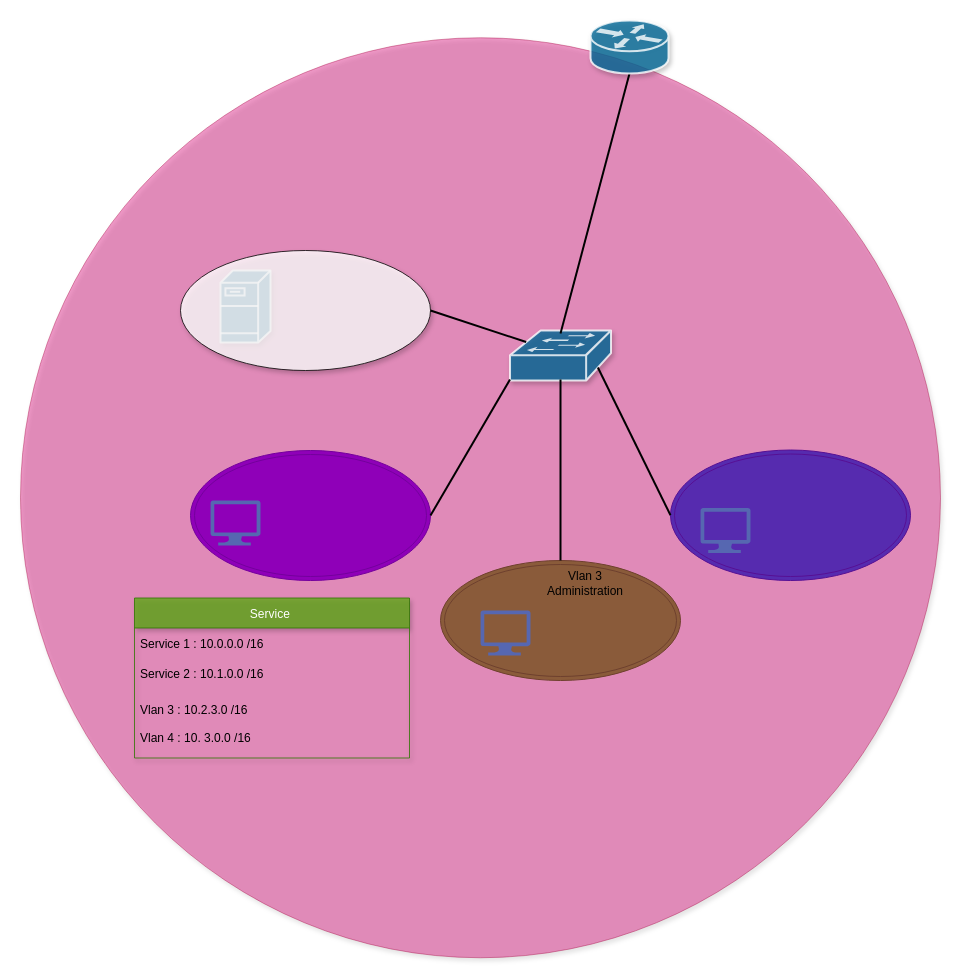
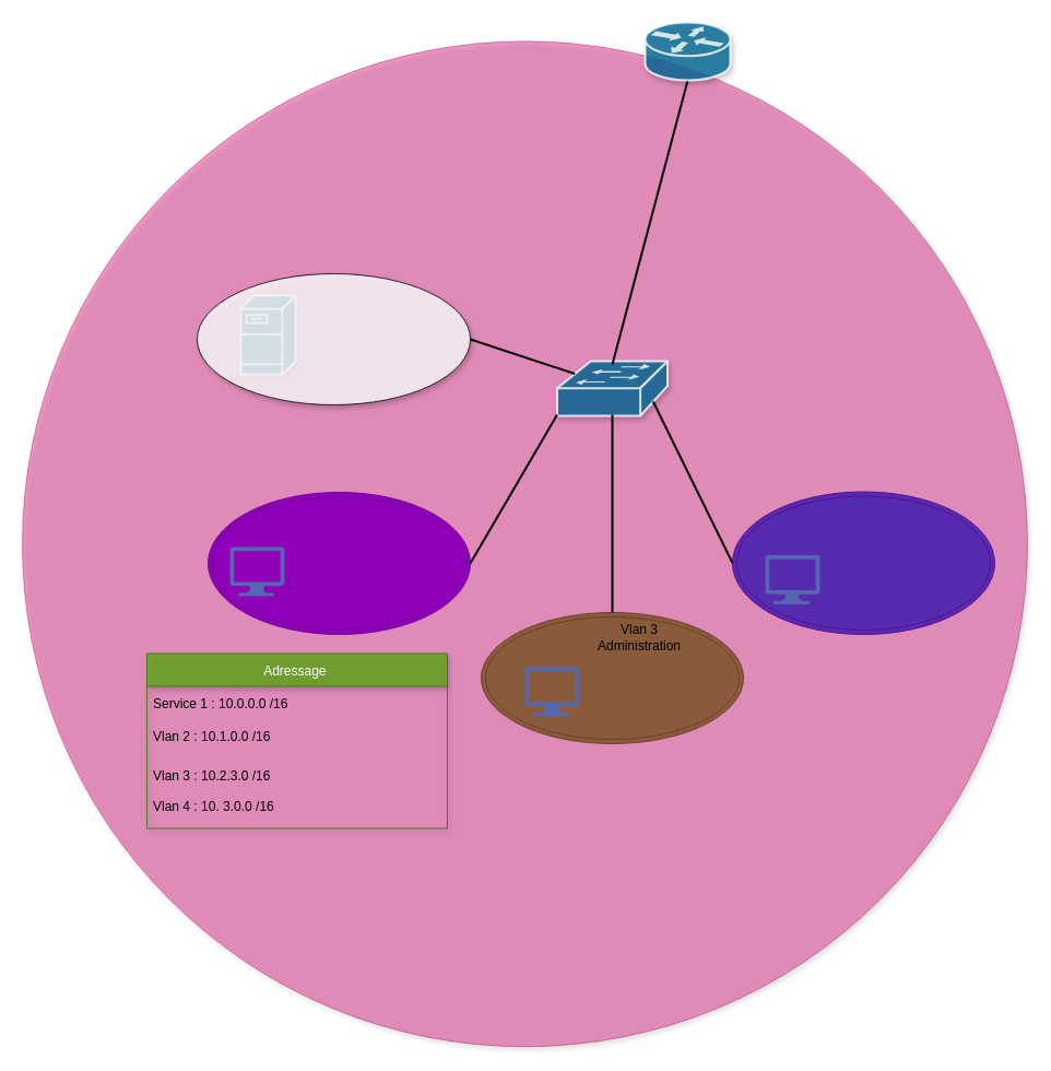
- <mxCell id="17" value="Service " style="swimlane;fontStyle=0;childLayout=stackLayout;horizontal=1;startSize=30;horizontalStack=0;resizeParent=1;resizeParentMax=0;resizeLast=0;collapsible=1;marginBottom=0;shadow=1;sketch=0;opacity=80;fillColor=#60a917;fontColor=#ffffff;strokeColor=#2D7600;" vertex="1" parent="1"><mxGeometry x="134" y="597.5" width="275" height="160" as="geometry" /></mxCell>
+ <mxCell id="17" value="Adressage " style="swimlane;fontStyle=0;childLayout=stackLayout;horizontal=1;startSize=30;horizontalStack=0;resizeParent=1;resizeParentMax=0;resizeLast=0;collapsible=1;marginBottom=0;shadow=1;sketch=0;opacity=80;fillColor=#60a917;fontColor=#ffffff;strokeColor=#2D7600;" vertex="1" parent="1"><mxGeometry x="134" y="597.5" width="275" height="160" as="geometry" /></mxCell>
- <mxCell id="19" value="Service 2 : 10.1.0.0 /16" style="text;strokeColor=none;fillColor=none;align=left;verticalAlign=middle;spacingLeft=4;spacingRight=4;overflow=hidden;points=[[0,0.5],[1,0.5]];portConstraint=eastwest;rotatable=0;shadow=1;sketch=0;opacity=80;" vertex="1" parent="17"><mxGeometry y="60" width="275" height="30" as="geometry" /></mxCell>
+ <mxCell id="19" value="Vlan 2 : 10.1.0.0 /16" style="text;strokeColor=none;fillColor=none;align=left;verticalAlign=middle;spacingLeft=4;spacingRight=4;overflow=hidden;points=[[0,0.5],[1,0.5]];portConstraint=eastwest;rotatable=0;shadow=1;sketch=0;opacity=80;" vertex="1" parent="17"><mxGeometry y="60" width="275" height="30" as="geometry" /></mxCell>
